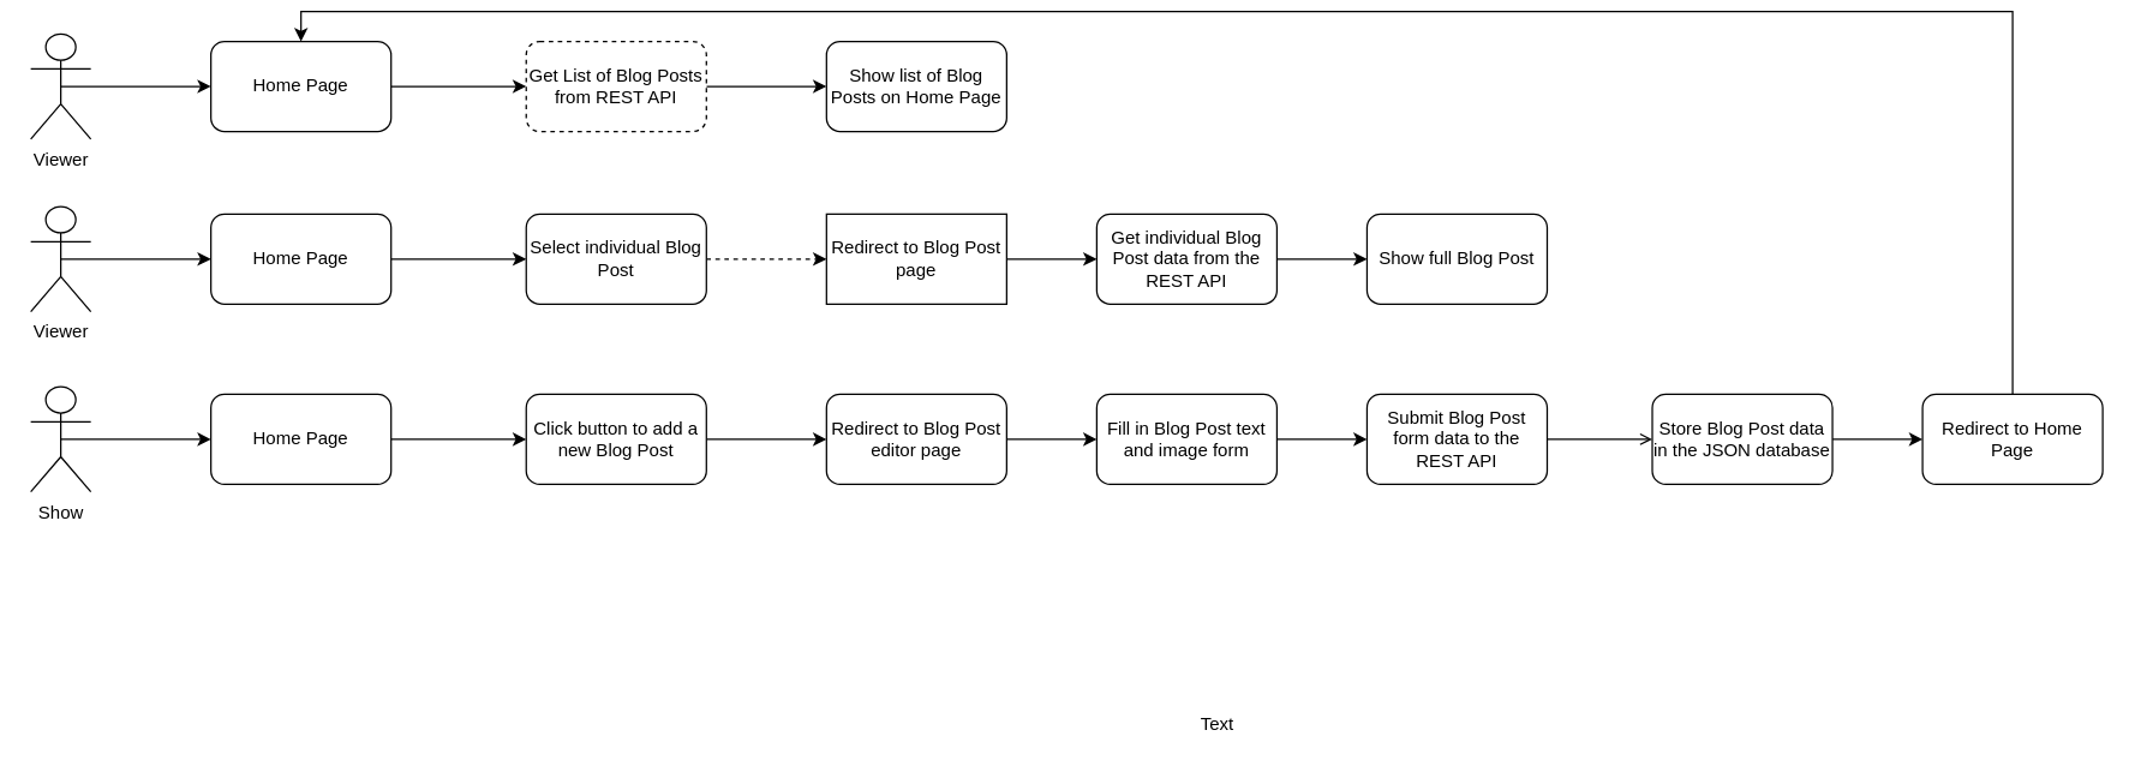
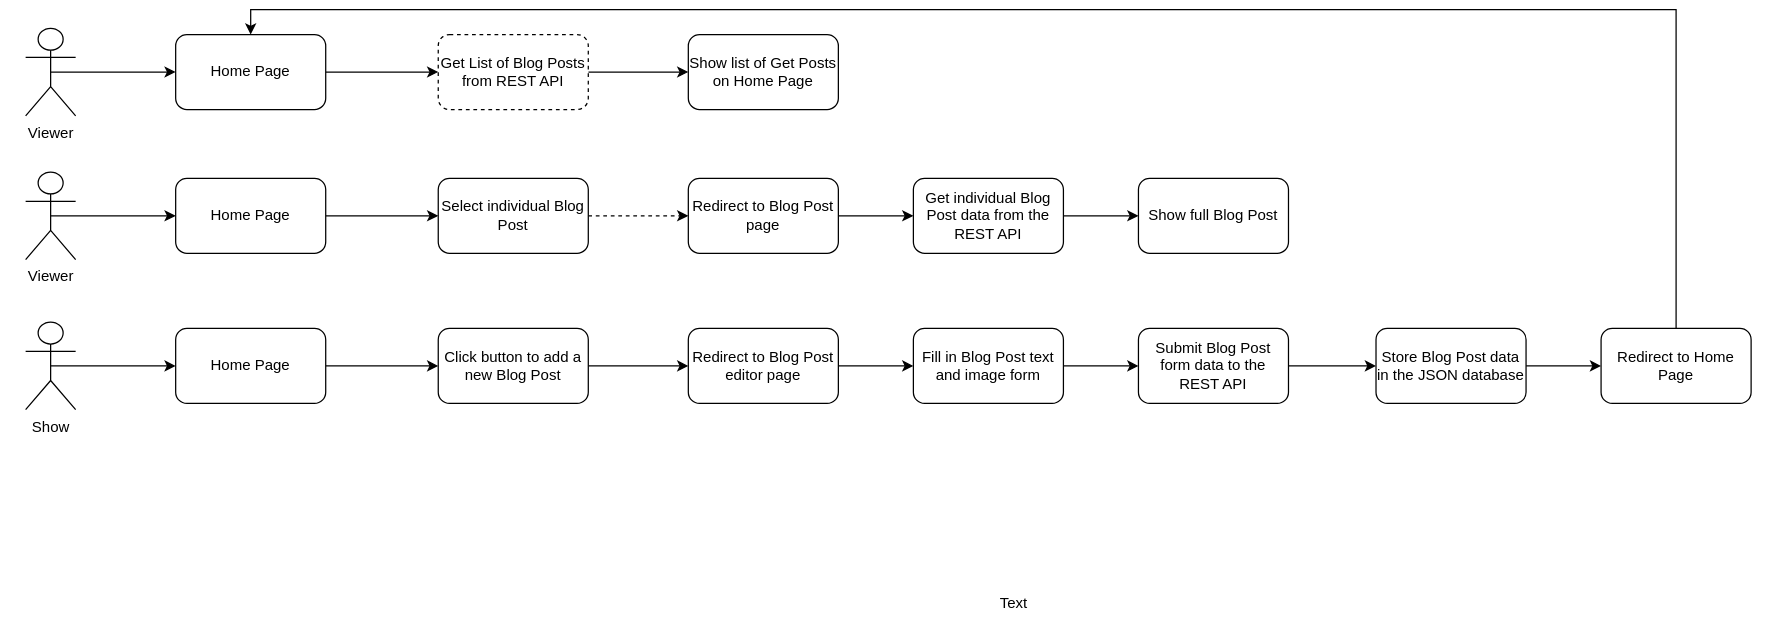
- <mxCell id="8" value="Show list of Blog Posts on Home Page" style="rounded=1;whiteSpace=wrap;html=1;" vertex="1" parent="1"><mxGeometry x="550" y="25" width="120" height="60" as="geometry" /></mxCell>
+ <mxCell id="8" value="Show list of Get Posts on Home Page" style="rounded=1;whiteSpace=wrap;html=1;" vertex="1" parent="1"><mxGeometry x="550" y="25" width="120" height="60" as="geometry" /></mxCell>
- <mxCell id="16" value="Redirect to Blog Post page" style="whiteSpace=wrap;html=1;rounded=0;" vertex="1" parent="1"><mxGeometry x="550" y="140" width="120" height="60" as="geometry" /></mxCell>
+ <mxCell id="16" value="Redirect to Blog Post page" style="rounded=1;whiteSpace=wrap;html=1;" vertex="1" parent="1"><mxGeometry x="550" y="140" width="120" height="60" as="geometry" /></mxCell>
- <mxCell id="29" style="edgeStyle=orthogonalEdgeStyle;rounded=0;orthogonalLoop=1;jettySize=auto;html=1;exitX=1;exitY=0.5;exitDx=0;exitDy=0;endArrow=open;" edge="1" parent="1" source="30" target="32"><mxGeometry relative="1" as="geometry" /></mxCell>
+ <mxCell id="29" style="edgeStyle=orthogonalEdgeStyle;rounded=0;orthogonalLoop=1;jettySize=auto;html=1;exitX=1;exitY=0.5;exitDx=0;exitDy=0;" edge="1" parent="1" source="30" target="32"><mxGeometry relative="1" as="geometry" /></mxCell>
